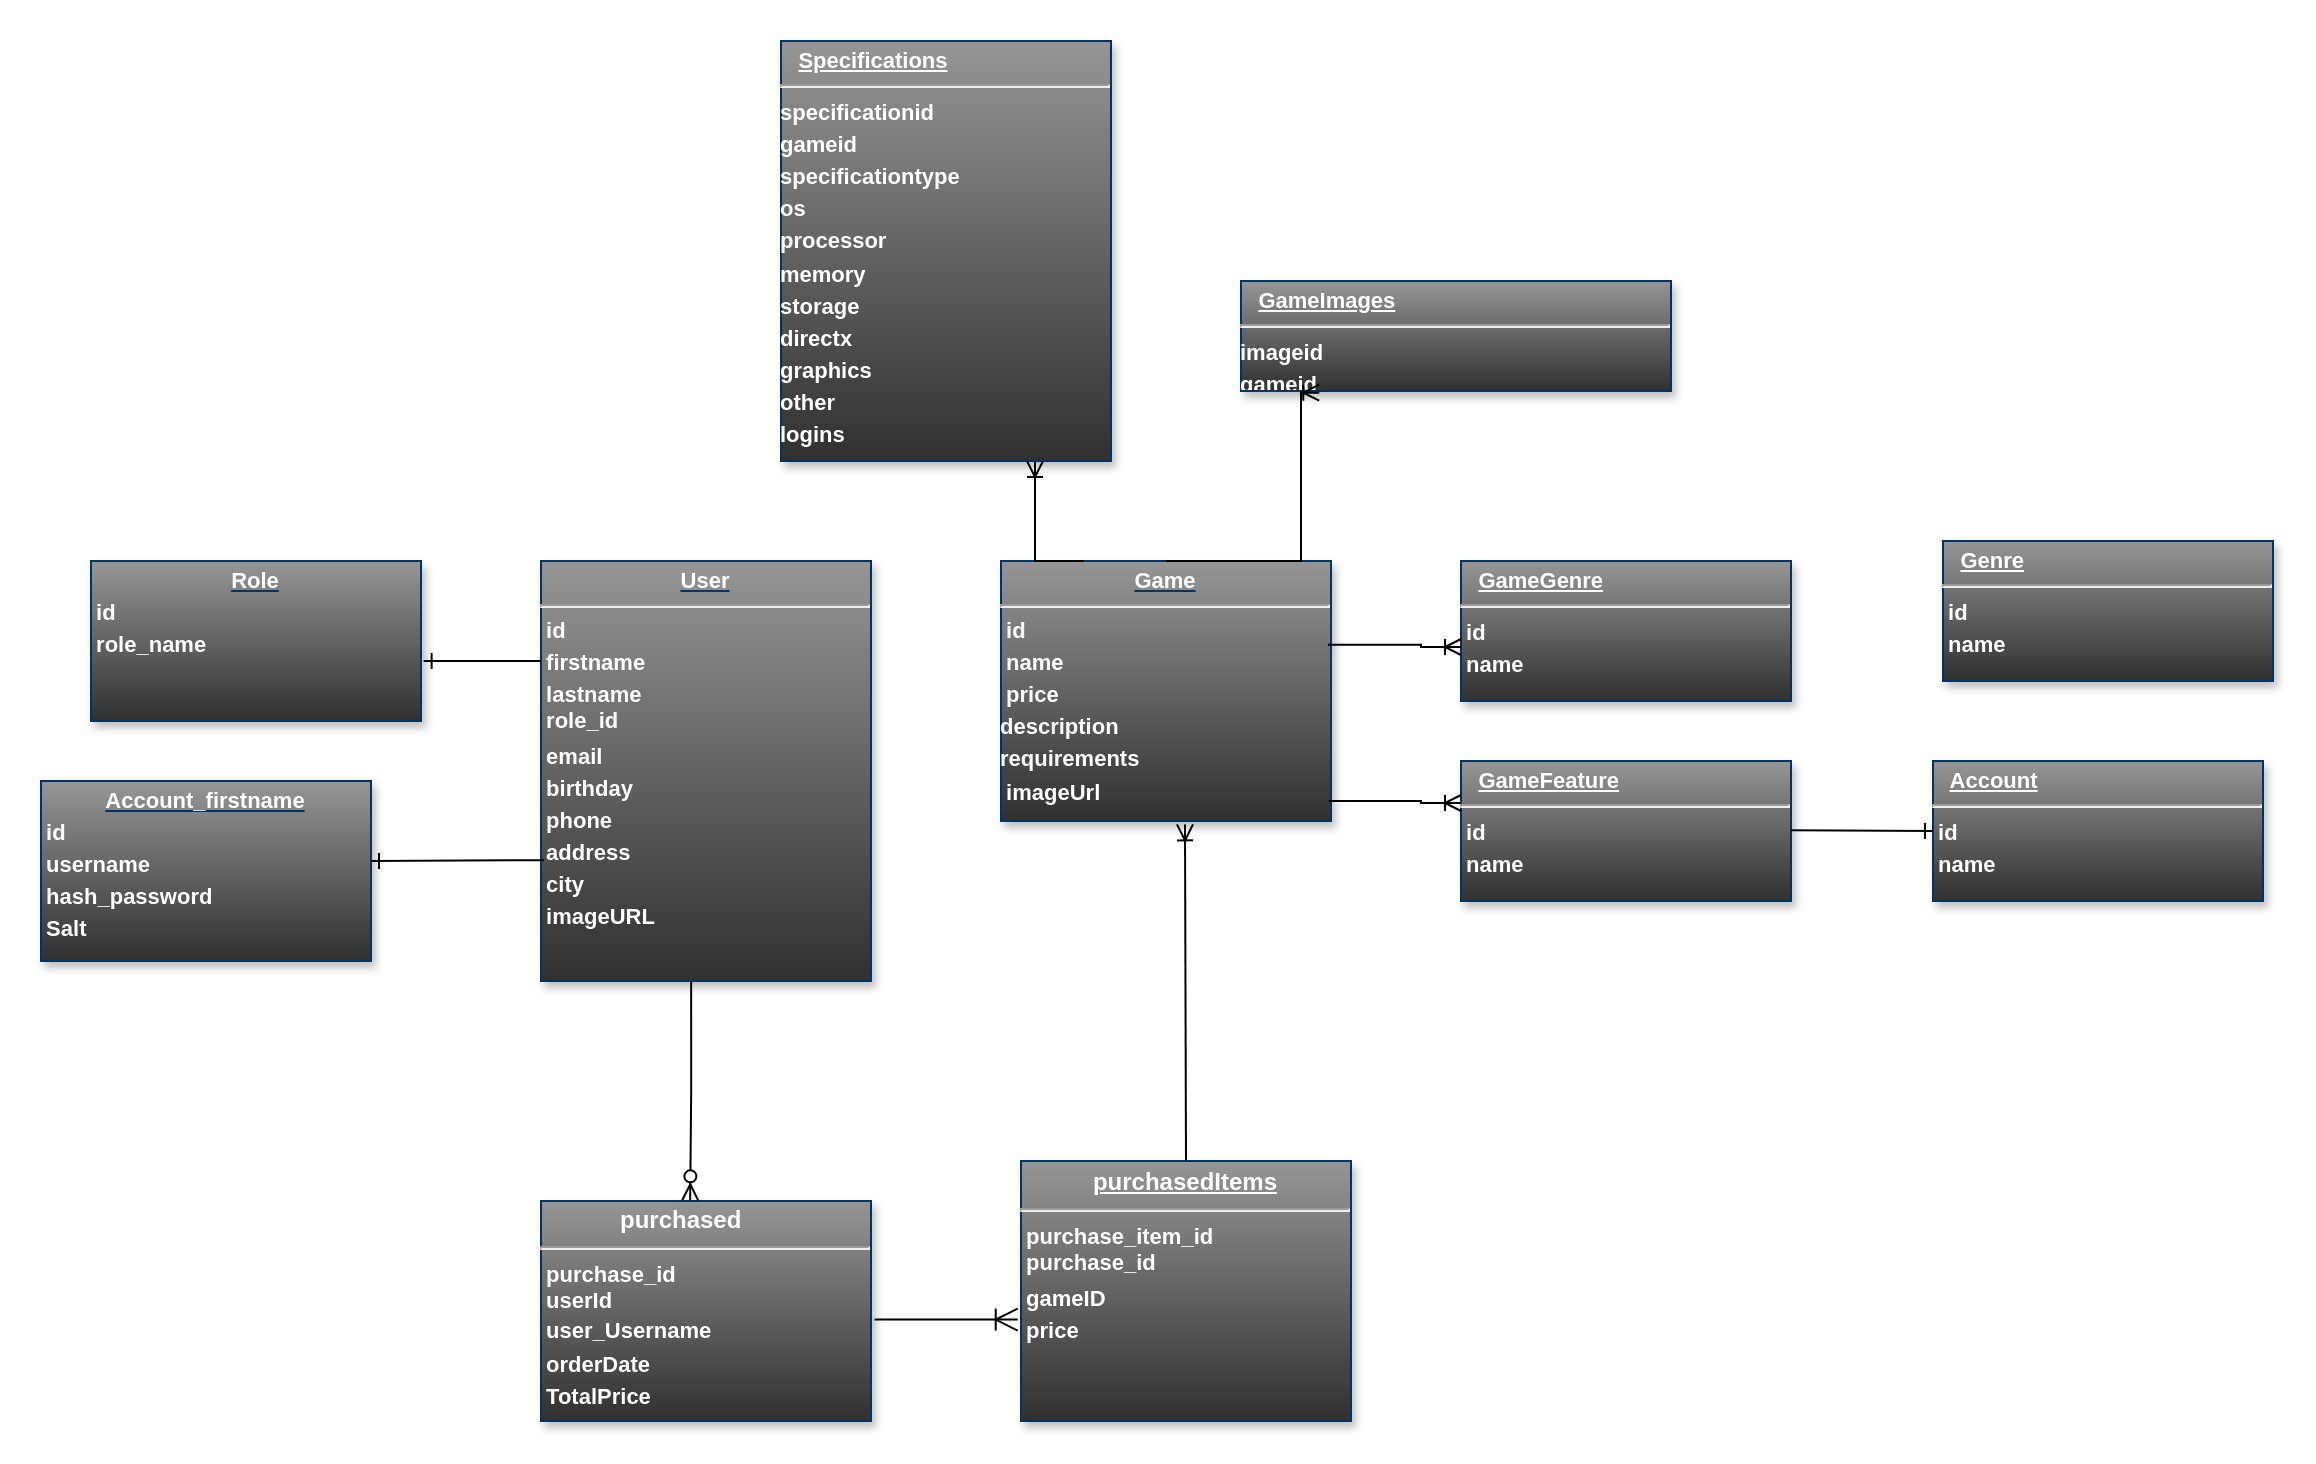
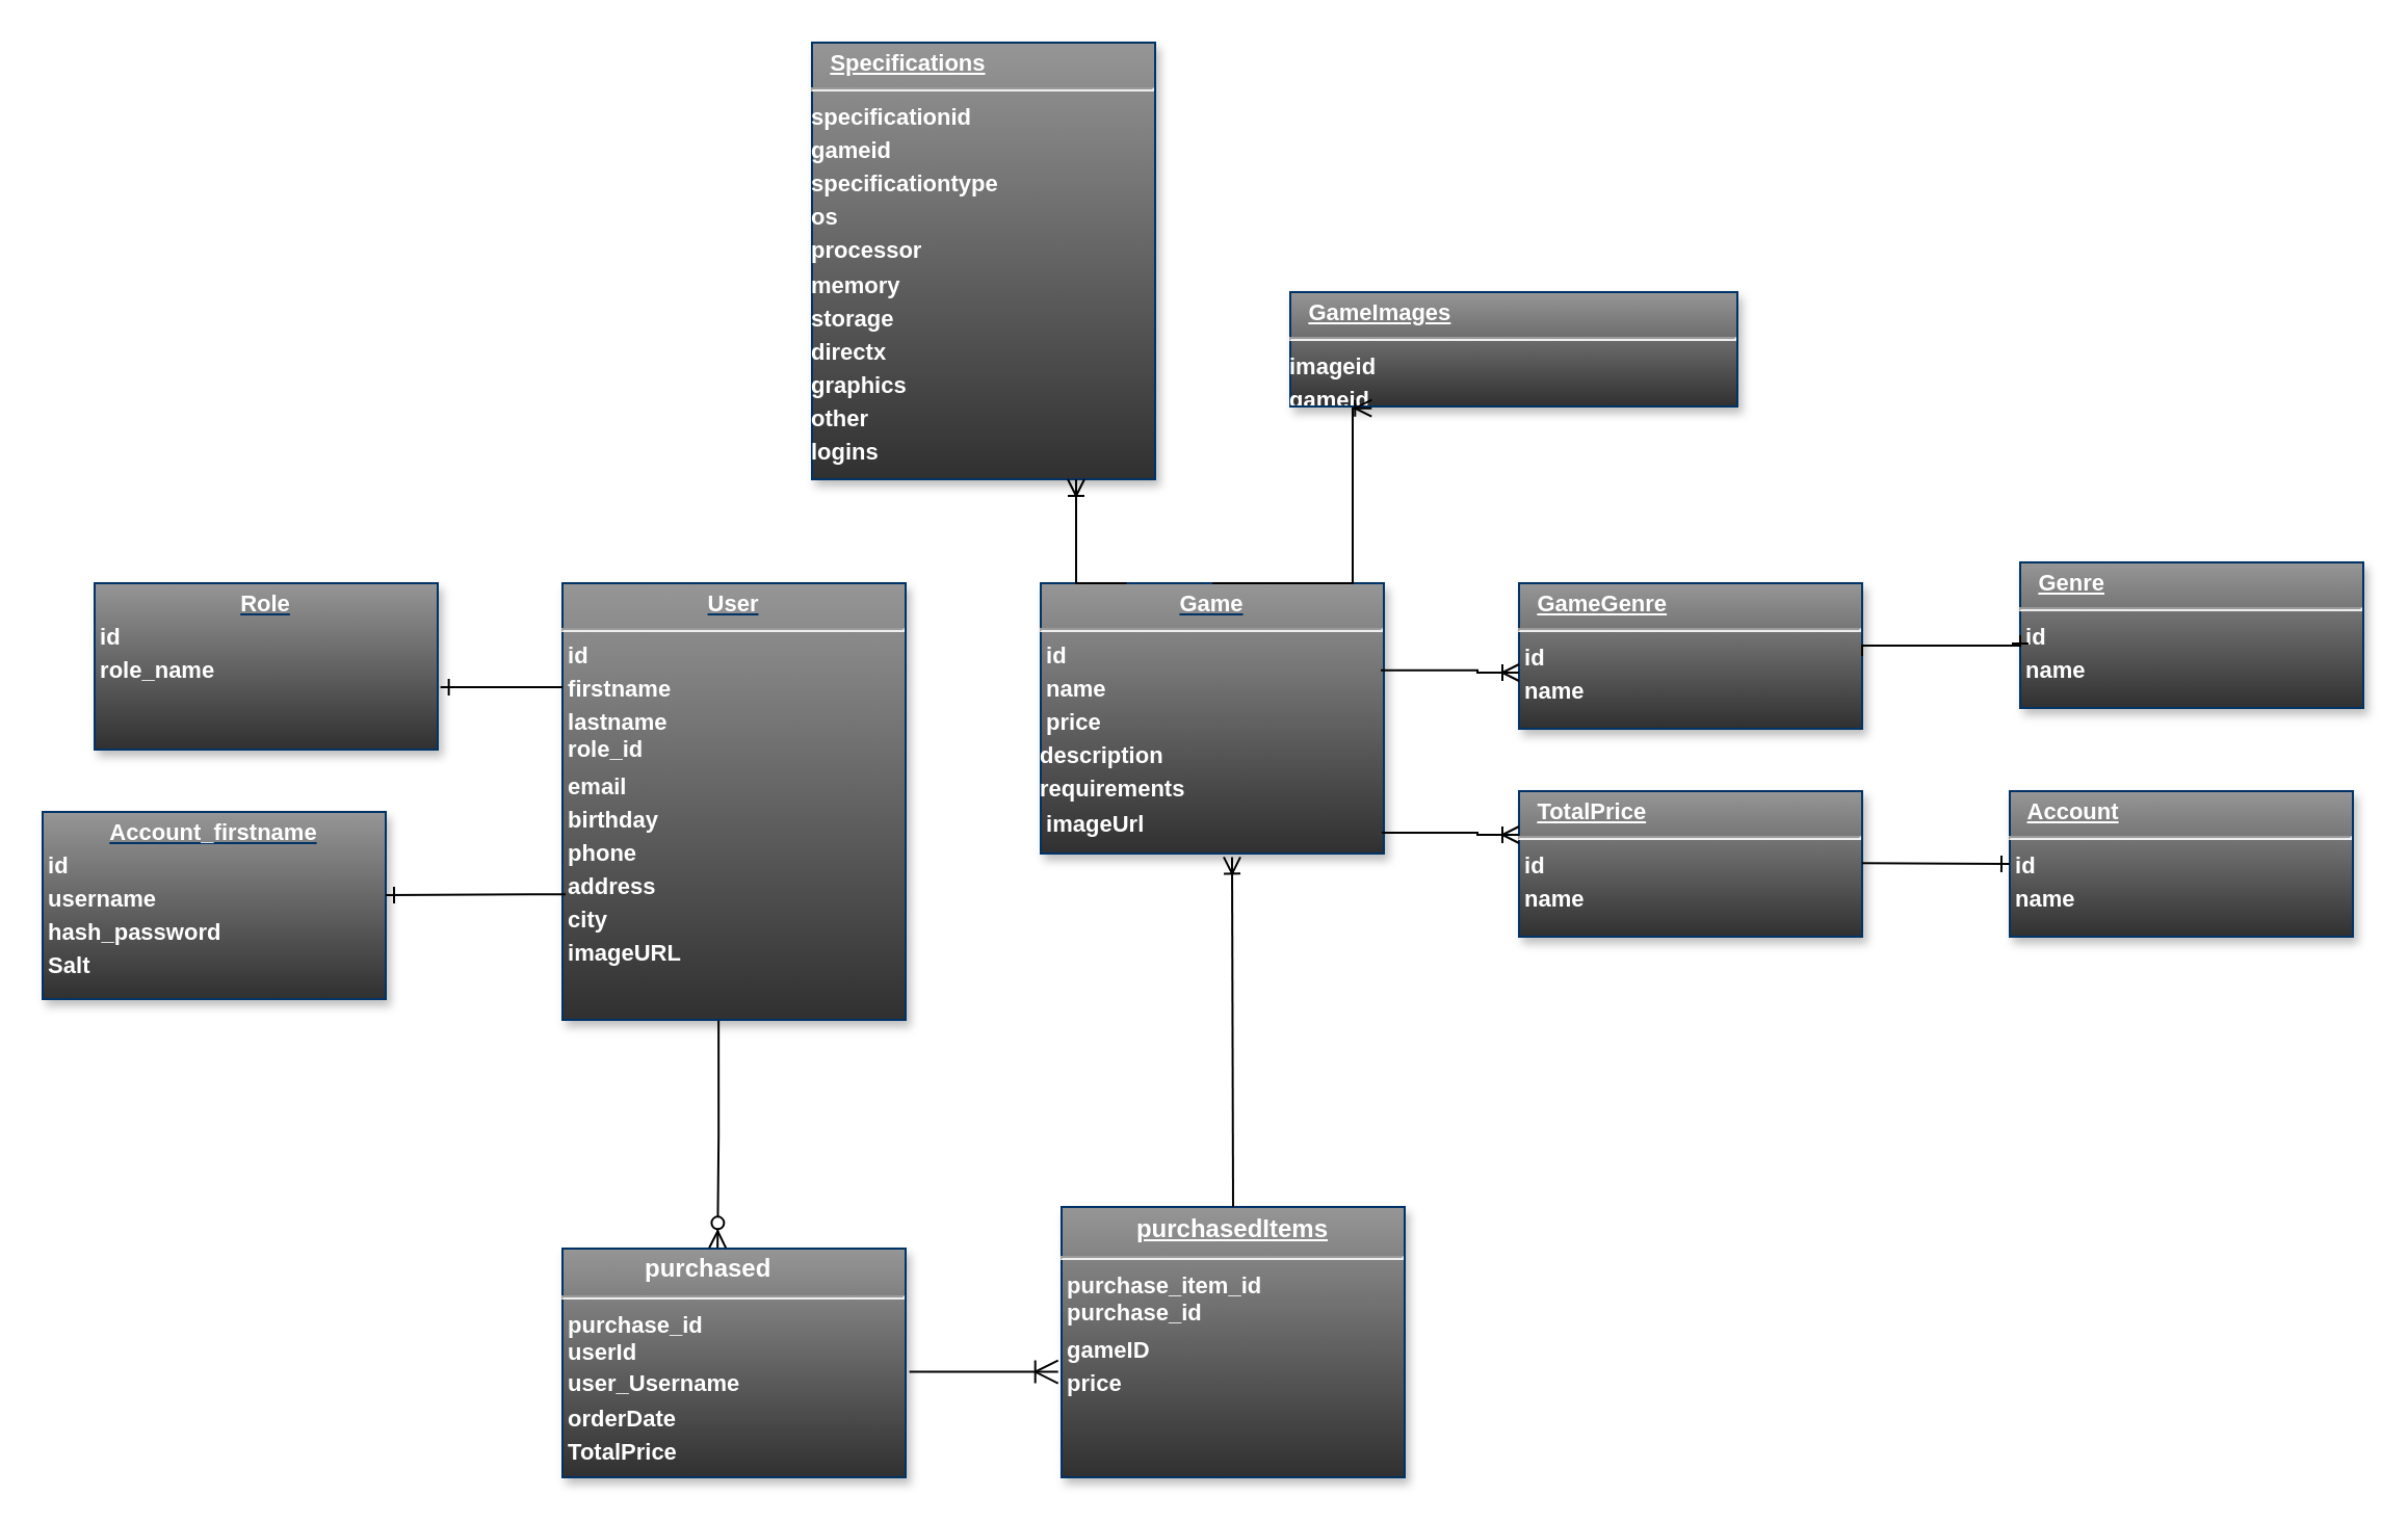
+ <mxCell id="16" value="" style="edgeStyle=elbowEdgeStyle;fontSize=12;html=1;endArrow=ERone;endFill=1;rounded=0;entryX=0;entryY=0.5;entryDx=0;entryDy=0;exitX=1;exitY=0.5;exitDx=0;exitDy=0;elbow=vertical;strokeWidth=1;" parent="1" source="14" target="4" edge="1"><mxGeometry width="100" height="100" relative="1" as="geometry"><mxPoint x="978.995" y="380" as="sourcePoint" /><mxPoint x="895" y="381" as="targetPoint" /></mxGeometry></mxCell>
- <mxCell id="19" value="&lt;p style=&quot;text-align: center; margin: 4px 0px 0px; text-decoration: underline; line-height: 110%; font-size: 11px;&quot;&gt;&lt;/p&gt;&lt;p style=&quot;margin: 4px 0px 0px; line-height: 110%; font-size: 11px;&quot;&gt;&lt;font color=&quot;#ffffff&quot; style=&quot;font-size: 11px;&quot;&gt;&lt;b style=&quot;&quot;&gt;&amp;nbsp;&lt;span style=&quot;white-space: pre;&quot;&gt; &lt;/span&gt;&lt;span style=&quot;white-space: pre;&quot;&gt; &lt;/span&gt;&lt;u&gt;GameFeature&lt;/u&gt;&lt;/b&gt;&lt;/font&gt;&lt;/p&gt;&lt;hr&gt;&lt;p style=&quot;margin: 4px 0px 0px; line-height: 110%; font-size: 11px;&quot;&gt;&lt;font color=&quot;#ffffff&quot; style=&quot;font-size: 11px;&quot;&gt;&lt;b style=&quot;&quot;&gt;&amp;nbsp;id&lt;/b&gt;&lt;/font&gt;&lt;/p&gt;&lt;p style=&quot;margin: 4px 0px 0px; line-height: 110%; font-size: 11px;&quot;&gt;&lt;font color=&quot;#ffffff&quot; style=&quot;font-size: 11px;&quot;&gt;&lt;b style=&quot;&quot;&gt;&amp;nbsp;name&lt;/b&gt;&lt;/font&gt;&lt;/p&gt;&lt;p style=&quot;margin: 4px 0px 0px; line-height: 110%; font-size: 11px;&quot;&gt;&lt;br&gt;&lt;/p&gt;" style="verticalAlign=middle;align=left;overflow=fill;fontSize=12;fontFamily=Helvetica;html=1;strokeColor=#003366;shadow=1;fillColor=#969696;fontColor=#003366;gradientColor=#303030;labelPosition=center;verticalLabelPosition=middle;spacingTop=0;spacingLeft=6;" parent="1" vertex="1"><mxGeometry x="730" y="380" width="165" height="70" as="geometry" /></mxCell>
+ <mxCell id="19" value="&lt;p style=&quot;text-align: center; margin: 4px 0px 0px; text-decoration: underline; line-height: 110%; font-size: 11px;&quot;&gt;&lt;/p&gt;&lt;p style=&quot;margin: 4px 0px 0px; line-height: 110%; font-size: 11px;&quot;&gt;&lt;font color=&quot;#ffffff&quot; style=&quot;font-size: 11px;&quot;&gt;&lt;b style=&quot;&quot;&gt;&amp;nbsp;&lt;span style=&quot;white-space: pre;&quot;&gt; &lt;/span&gt;&lt;span style=&quot;white-space: pre;&quot;&gt; &lt;/span&gt;&lt;u&gt;TotalPrice&lt;/u&gt;&lt;/b&gt;&lt;/font&gt;&lt;/p&gt;&lt;hr&gt;&lt;p style=&quot;margin: 4px 0px 0px; line-height: 110%; font-size: 11px;&quot;&gt;&lt;font color=&quot;#ffffff&quot; style=&quot;font-size: 11px;&quot;&gt;&lt;b style=&quot;&quot;&gt;&amp;nbsp;id&lt;/b&gt;&lt;/font&gt;&lt;/p&gt;&lt;p style=&quot;margin: 4px 0px 0px; line-height: 110%; font-size: 11px;&quot;&gt;&lt;font color=&quot;#ffffff&quot; style=&quot;font-size: 11px;&quot;&gt;&lt;b style=&quot;&quot;&gt;&amp;nbsp;name&lt;/b&gt;&lt;/font&gt;&lt;/p&gt;&lt;p style=&quot;margin: 4px 0px 0px; line-height: 110%; font-size: 11px;&quot;&gt;&lt;br&gt;&lt;/p&gt;" style="verticalAlign=middle;align=left;overflow=fill;fontSize=12;fontFamily=Helvetica;html=1;strokeColor=#003366;shadow=1;fillColor=#969696;fontColor=#003366;gradientColor=#303030;labelPosition=center;verticalLabelPosition=middle;spacingTop=0;spacingLeft=6;" parent="1" vertex="1"><mxGeometry x="730" y="380" width="165" height="70" as="geometry" /></mxCell>
